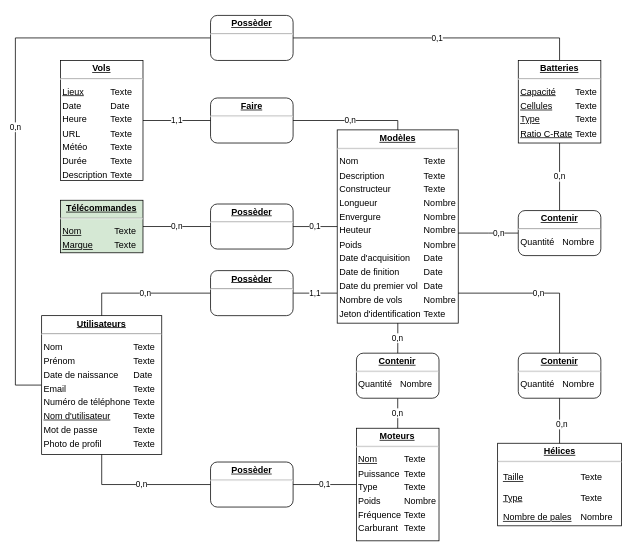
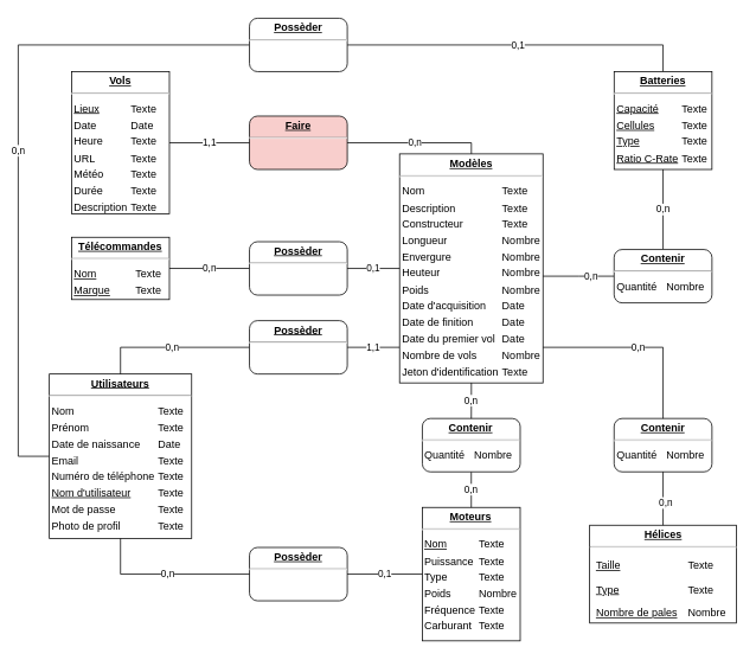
- <mxCell id="29" value="&lt;p style=&quot;margin: 0px ; margin-top: 4px ; text-align: center ; text-decoration: underline&quot;&gt;&lt;b&gt;Faire&lt;/b&gt;&lt;/p&gt;&lt;hr&gt;&lt;p style=&quot;border-color: var(--border-color); margin: 0px 0px 0px 8px;&quot;&gt;&lt;/p&gt;&lt;table&gt;&lt;tbody&gt;&lt;/tbody&gt;&lt;/table&gt;&lt;p&gt;&lt;/p&gt;&lt;table&gt;&lt;tbody&gt;&lt;/tbody&gt;&lt;/table&gt;" style="verticalAlign=top;align=left;overflow=fill;fontSize=12;fontFamily=Helvetica;html=1;rounded=1;shadow=0;comic=0;labelBackgroundColor=none;strokeWidth=1" parent="1" vertex="1"><mxGeometry x="280" y="130" width="110" height="60" as="geometry" /></mxCell>
+ <mxCell id="29" value="&lt;p style=&quot;margin: 0px ; margin-top: 4px ; text-align: center ; text-decoration: underline&quot;&gt;&lt;b&gt;Faire&lt;/b&gt;&lt;/p&gt;&lt;hr&gt;&lt;p style=&quot;border-color: var(--border-color); margin: 0px 0px 0px 8px;&quot;&gt;&lt;/p&gt;&lt;table&gt;&lt;tbody&gt;&lt;/tbody&gt;&lt;/table&gt;&lt;p&gt;&lt;/p&gt;&lt;table&gt;&lt;tbody&gt;&lt;/tbody&gt;&lt;/table&gt;" style="verticalAlign=top;align=left;overflow=fill;fontSize=12;fontFamily=Helvetica;html=1;rounded=1;shadow=0;comic=0;labelBackgroundColor=none;strokeWidth=1;fillColor=#f8cecc;" parent="1" vertex="1"><mxGeometry x="280" y="130" width="110" height="60" as="geometry" /></mxCell>
- <mxCell id="24" value="&lt;p style=&quot;margin: 0px ; margin-top: 4px ; text-align: center ; text-decoration: underline&quot;&gt;&lt;b&gt;Télécommandes&lt;/b&gt;&lt;/p&gt;&lt;hr&gt;&lt;p style=&quot;border-color: var(--border-color); margin: 0px 0px 0px 8px;&quot;&gt;&lt;/p&gt;&lt;table align=&quot;left&quot;&gt;&lt;tbody&gt;&lt;tr&gt;&lt;td&gt;&lt;u&gt;Nom&lt;/u&gt;&amp;nbsp; &amp;nbsp; &amp;nbsp; &amp;nbsp; &amp;nbsp; &amp;nbsp;&amp;nbsp;&lt;/td&gt;&lt;td&gt;Texte&lt;/td&gt;&lt;/tr&gt;&lt;tr&gt;&lt;td&gt;&lt;u&gt;Marque&lt;/u&gt;&lt;/td&gt;&lt;td&gt;Texte&lt;/td&gt;&lt;/tr&gt;&lt;/tbody&gt;&lt;/table&gt;&lt;p&gt;&lt;/p&gt;&lt;table&gt;&lt;tbody&gt;&lt;/tbody&gt;&lt;/table&gt;" style="verticalAlign=top;align=left;overflow=fill;fontSize=12;fontFamily=Helvetica;html=1;rounded=0;shadow=0;comic=0;labelBackgroundColor=none;strokeWidth=1;fillColor=#d5e8d4;" parent="1" vertex="1"><mxGeometry x="80" y="266.25" width="110" height="70" as="geometry" /></mxCell>
+ <mxCell id="24" value="&lt;p style=&quot;margin: 0px ; margin-top: 4px ; text-align: center ; text-decoration: underline&quot;&gt;&lt;b&gt;Télécommandes&lt;/b&gt;&lt;/p&gt;&lt;hr&gt;&lt;p style=&quot;border-color: var(--border-color); margin: 0px 0px 0px 8px;&quot;&gt;&lt;/p&gt;&lt;table align=&quot;left&quot;&gt;&lt;tbody&gt;&lt;tr&gt;&lt;td&gt;&lt;u&gt;Nom&lt;/u&gt;&amp;nbsp; &amp;nbsp; &amp;nbsp; &amp;nbsp; &amp;nbsp; &amp;nbsp;&amp;nbsp;&lt;/td&gt;&lt;td&gt;Texte&lt;/td&gt;&lt;/tr&gt;&lt;tr&gt;&lt;td&gt;&lt;u&gt;Marque&lt;/u&gt;&lt;/td&gt;&lt;td&gt;Texte&lt;/td&gt;&lt;/tr&gt;&lt;/tbody&gt;&lt;/table&gt;&lt;p&gt;&lt;/p&gt;&lt;table&gt;&lt;tbody&gt;&lt;/tbody&gt;&lt;/table&gt;" style="verticalAlign=top;align=left;overflow=fill;fontSize=12;fontFamily=Helvetica;html=1;rounded=0;shadow=0;comic=0;labelBackgroundColor=none;strokeWidth=1" parent="1" vertex="1"><mxGeometry x="80" y="266.25" width="110" height="70" as="geometry" /></mxCell>
